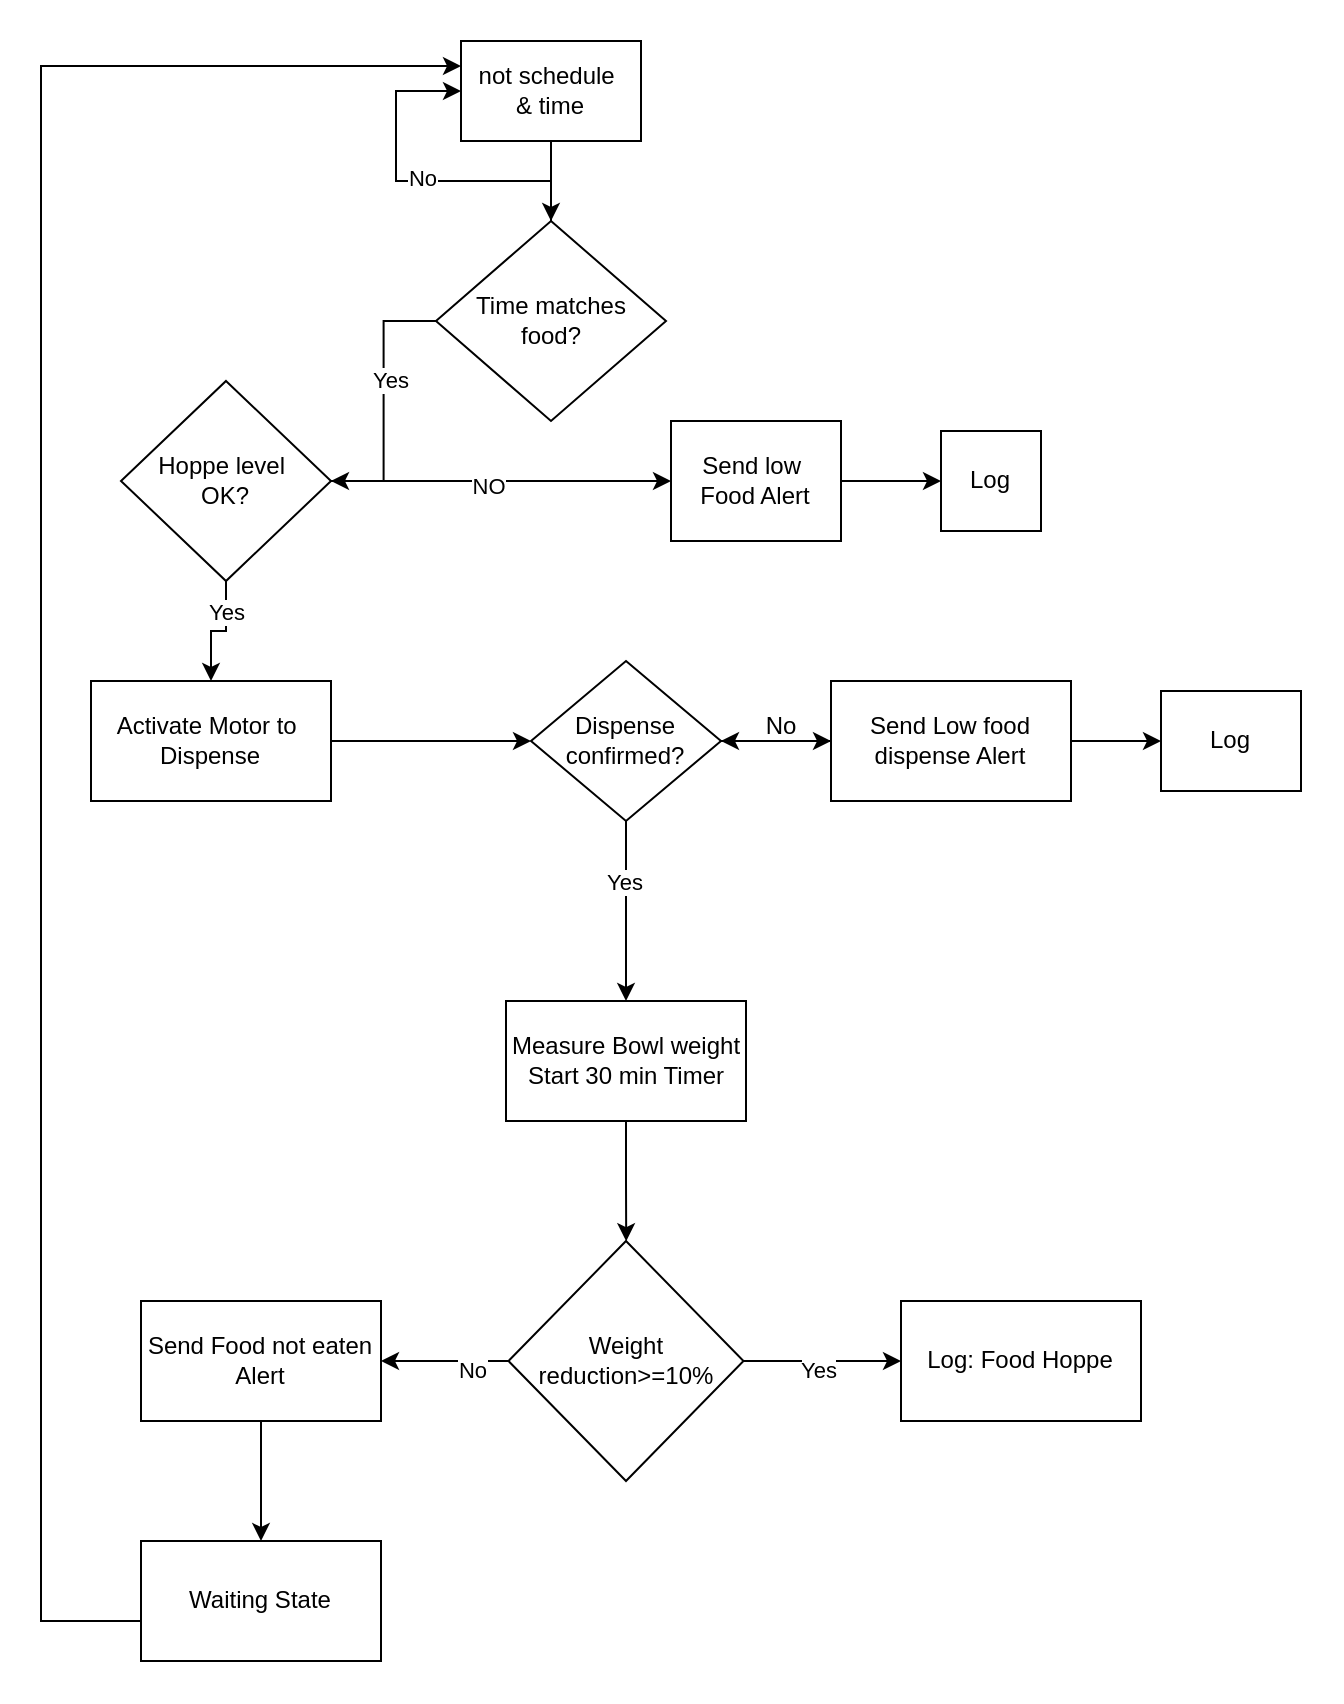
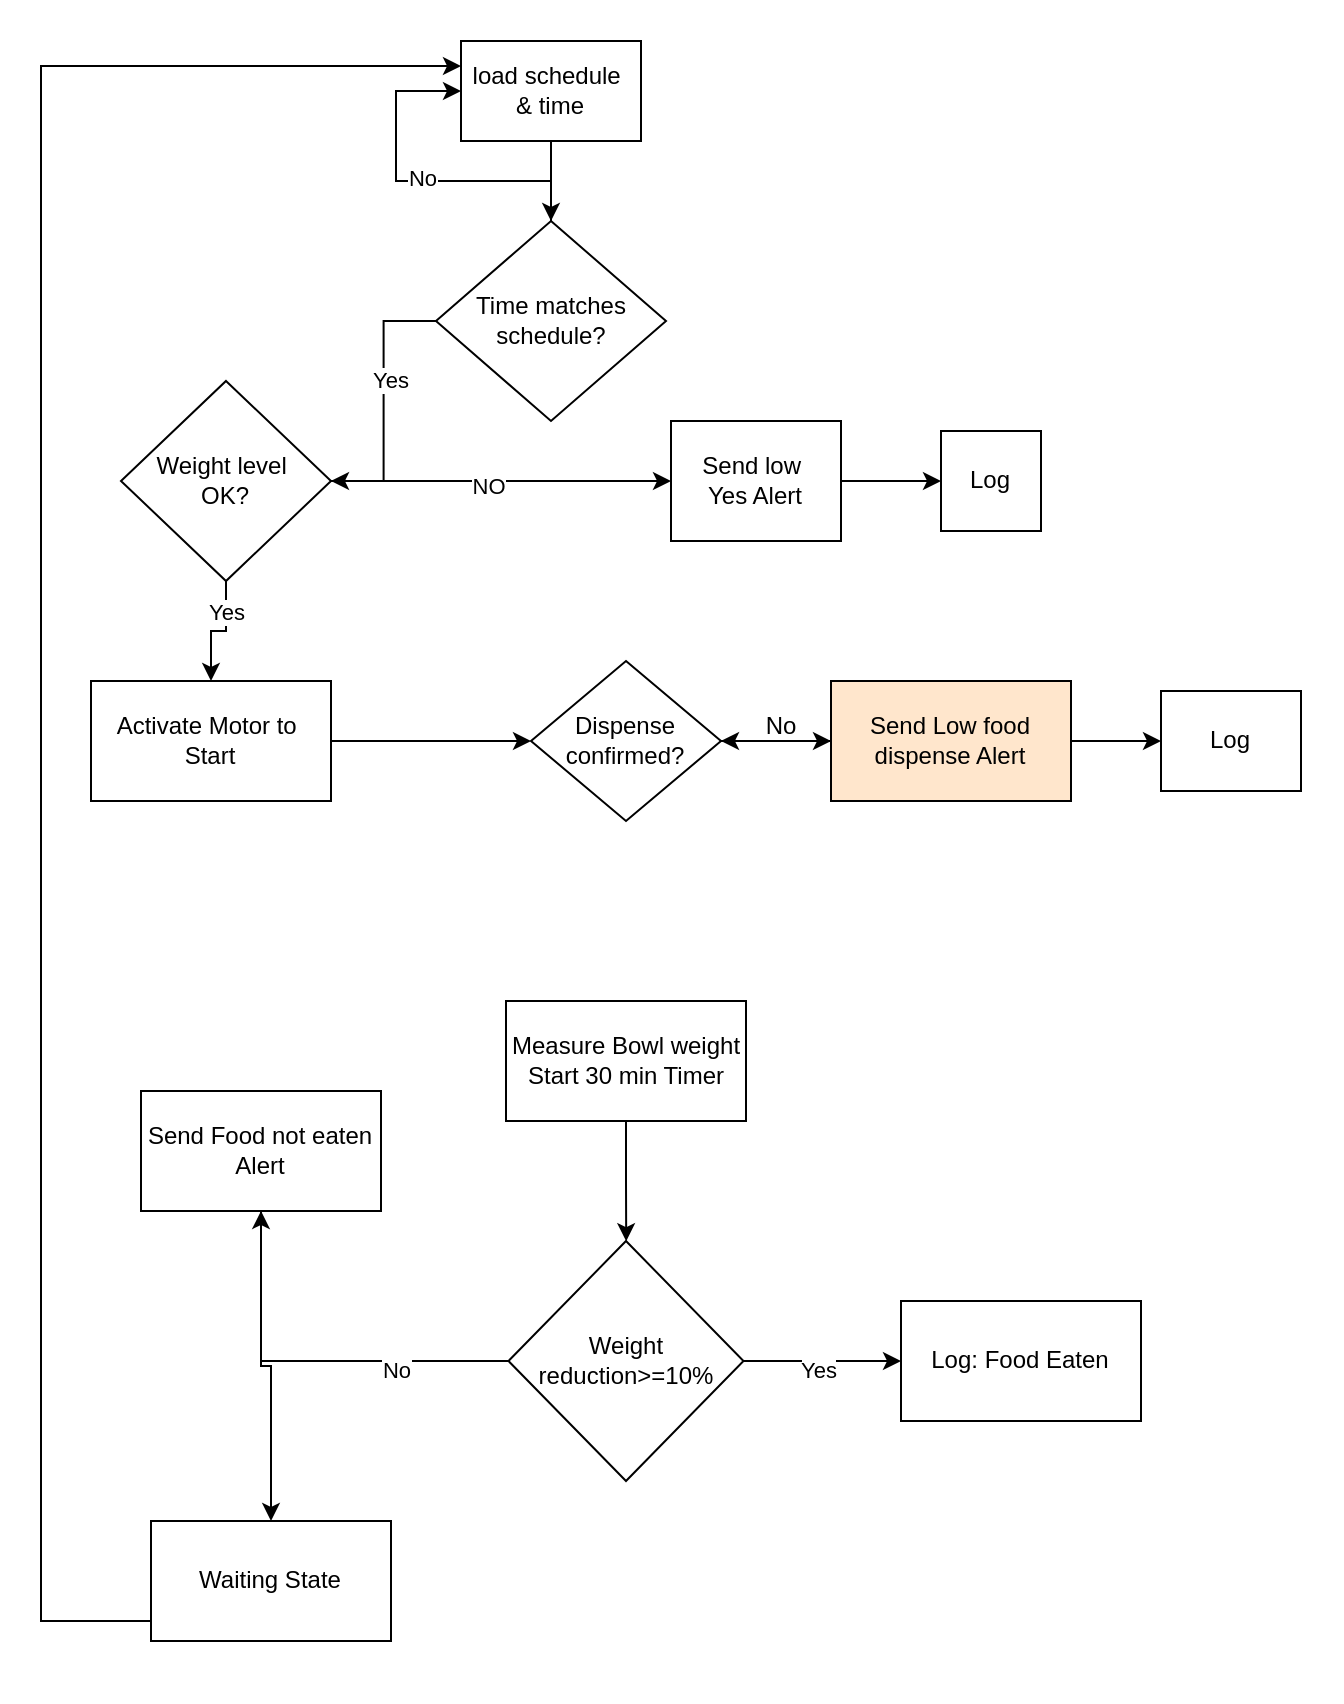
- <mxCell id="3" value="not schedule&amp;nbsp;&lt;div&gt;&amp;amp; time&lt;/div&gt;" style="rounded=0;whiteSpace=wrap;html=1;" vertex="1" parent="1"><mxGeometry x="230" y="20" width="90" height="50" as="geometry" /></mxCell>
+ <mxCell id="3" value="load schedule&amp;nbsp;&lt;div&gt;&amp;amp; time&lt;/div&gt;" style="rounded=0;whiteSpace=wrap;html=1;" vertex="1" parent="1"><mxGeometry x="230" y="20" width="90" height="50" as="geometry" /></mxCell>
- <mxCell id="8" value="Time matches&lt;div&gt;food?&lt;/div&gt;" style="rhombus;whiteSpace=wrap;html=1;rounded=0;" vertex="1" parent="1"><mxGeometry x="217.5" y="110" width="115" height="100" as="geometry" /></mxCell>
+ <mxCell id="8" value="Time matches&lt;div&gt;schedule?&lt;/div&gt;" style="rhombus;whiteSpace=wrap;html=1;rounded=0;" vertex="1" parent="1"><mxGeometry x="217.5" y="110" width="115" height="100" as="geometry" /></mxCell>
- <mxCell id="13" value="Hoppe level&amp;nbsp;&lt;div&gt;OK?&lt;/div&gt;" style="rhombus;whiteSpace=wrap;html=1;rounded=0;" vertex="1" parent="1"><mxGeometry x="60" y="190" width="105" height="100" as="geometry" /></mxCell>
+ <mxCell id="13" value="Weight level&amp;nbsp;&lt;div&gt;OK?&lt;/div&gt;" style="rhombus;whiteSpace=wrap;html=1;rounded=0;" vertex="1" parent="1"><mxGeometry x="60" y="190" width="105" height="100" as="geometry" /></mxCell>
- <mxCell id="17" value="Send low&amp;nbsp;&lt;div&gt;Food Alert&lt;/div&gt;" style="whiteSpace=wrap;html=1;rounded=0;" vertex="1" parent="1"><mxGeometry x="335" y="210" width="85" height="60" as="geometry" /></mxCell>
+ <mxCell id="17" value="Send low&amp;nbsp;&lt;div&gt;Yes Alert&lt;/div&gt;" style="whiteSpace=wrap;html=1;rounded=0;" vertex="1" parent="1"><mxGeometry x="335" y="210" width="85" height="60" as="geometry" /></mxCell>
- <mxCell id="15" value="Activate Motor to&amp;nbsp;&lt;div&gt;Dispense&lt;/div&gt;" style="whiteSpace=wrap;html=1;rounded=0;" vertex="1" parent="1"><mxGeometry x="45" y="340" width="120" height="60" as="geometry" /></mxCell>
+ <mxCell id="15" value="Activate Motor to&amp;nbsp;&lt;div&gt;Start&lt;/div&gt;" style="whiteSpace=wrap;html=1;rounded=0;" vertex="1" parent="1"><mxGeometry x="45" y="340" width="120" height="60" as="geometry" /></mxCell>
- <mxCell id="25" value="Send Low food dispense Alert" style="whiteSpace=wrap;html=1;rounded=0;" vertex="1" parent="1"><mxGeometry x="415" y="340" width="120" height="60" as="geometry" /></mxCell>
+ <mxCell id="25" value="Send Low food dispense Alert" style="whiteSpace=wrap;html=1;rounded=0;fillColor=#ffe6cc;" vertex="1" parent="1"><mxGeometry x="415" y="340" width="120" height="60" as="geometry" /></mxCell>
- <mxCell id="20" value="" style="edgeStyle=orthogonalEdgeStyle;rounded=0;orthogonalLoop=1;jettySize=auto;html=1;" edge="1" parent="1" source="22" target="29"><mxGeometry relative="1" as="geometry" /></mxCell>
- <mxCell id="21" value="Yes" style="edgeLabel;html=1;align=center;verticalAlign=middle;resizable=0;points=[];" vertex="1" connectable="0" parent="20"><mxGeometry x="-0.333" y="-1" relative="1" as="geometry"><mxPoint as="offset" /></mxGeometry></mxCell>
- <mxCell id="37" value="Send Food not eaten Alert" style="whiteSpace=wrap;html=1;rounded=0;" vertex="1" parent="1"><mxGeometry x="70" y="650" width="120" height="60" as="geometry" /></mxCell>
+ <mxCell id="37" value="Send Food not eaten Alert" style="whiteSpace=wrap;html=1;rounded=0;" vertex="1" parent="1"><mxGeometry x="70" y="545" width="120" height="60" as="geometry" /></mxCell>
- <mxCell id="35" value="Log: Food Hoppe" style="whiteSpace=wrap;html=1;rounded=0;" vertex="1" parent="1"><mxGeometry x="450" y="650" width="120" height="60" as="geometry" /></mxCell>
+ <mxCell id="35" value="Log: Food Eaten" style="whiteSpace=wrap;html=1;rounded=0;" vertex="1" parent="1"><mxGeometry x="450" y="650" width="120" height="60" as="geometry" /></mxCell>
- <mxCell id="39" value="Waiting State" style="whiteSpace=wrap;html=1;rounded=0;" vertex="1" parent="1"><mxGeometry x="70" y="770" width="120" height="60" as="geometry" /></mxCell>
+ <mxCell id="39" value="Waiting State" style="whiteSpace=wrap;html=1;rounded=0;" vertex="1" parent="1"><mxGeometry x="75" y="760" width="120" height="60" as="geometry" /></mxCell>
